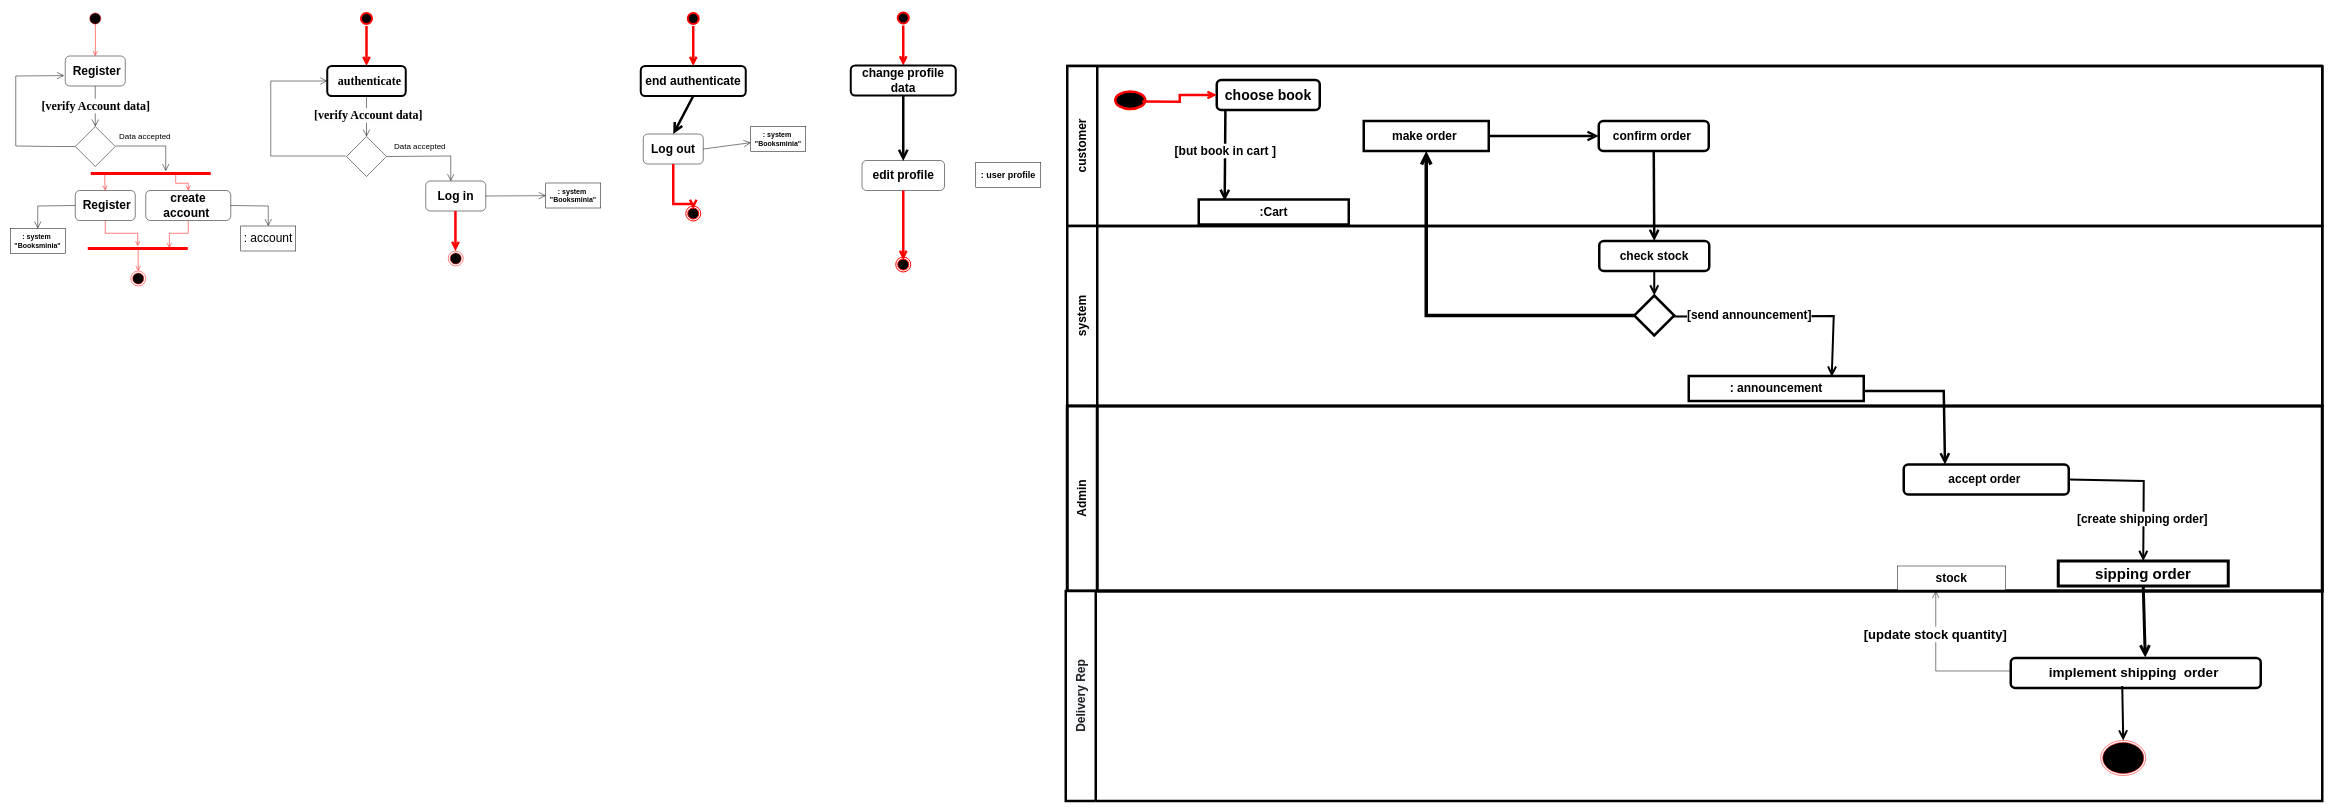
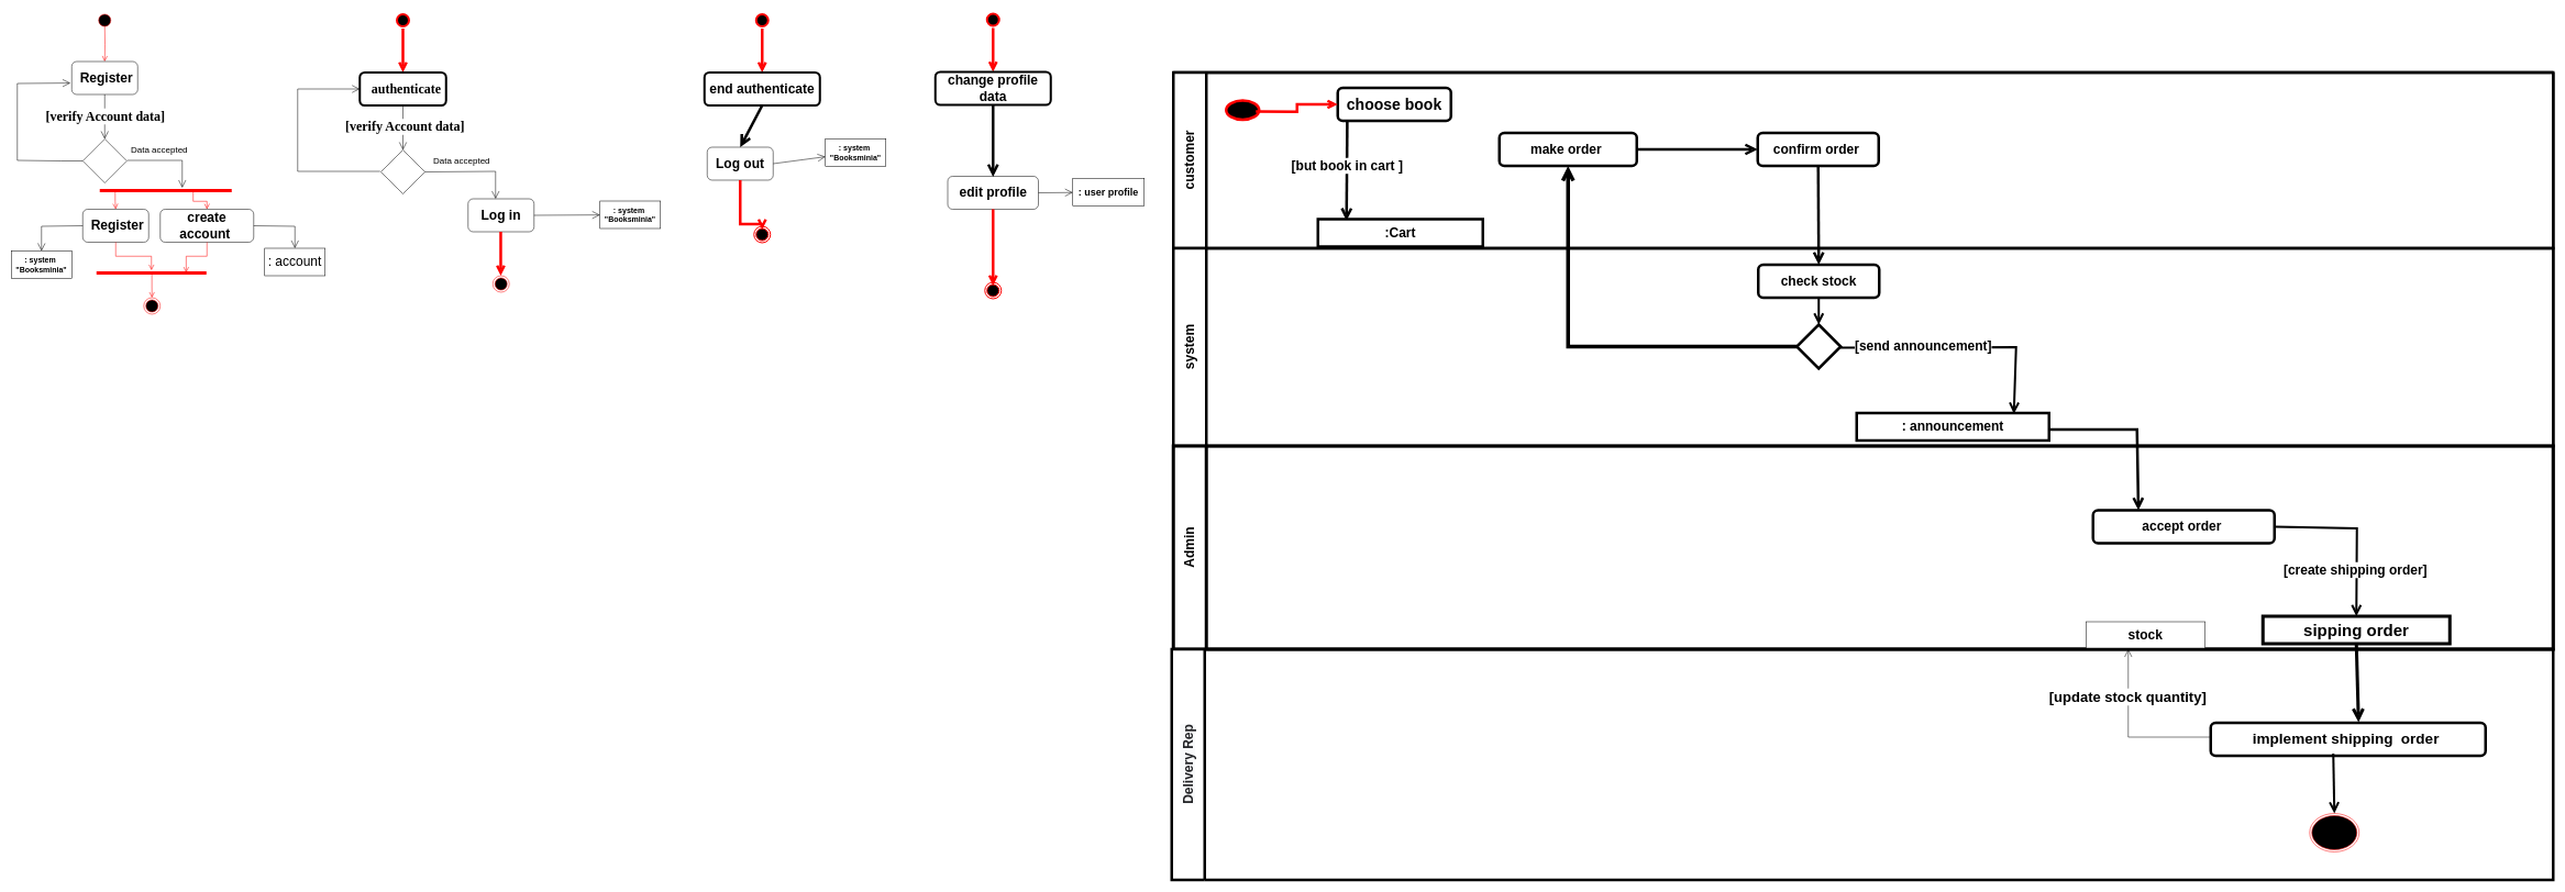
- <mxCell id="65" value="&lt;font style=&quot;font-size: 24px;&quot;&gt;&lt;b&gt;make order&amp;nbsp;&lt;/b&gt;&lt;/font&gt;" style="whiteSpace=wrap;html=1;strokeWidth=5;rounded=0;" vertex="1" parent="58"><mxGeometry x="593" y="110" width="250" height="60" as="geometry" /></mxCell>
+ <mxCell id="65" value="&lt;font style=&quot;font-size: 24px;&quot;&gt;&lt;b&gt;make order&amp;nbsp;&lt;/b&gt;&lt;/font&gt;" style="rounded=1;whiteSpace=wrap;html=1;strokeWidth=5;" vertex="1" parent="58"><mxGeometry x="593" y="110" width="250" height="60" as="geometry" /></mxCell>
+ <mxCell id="53" value="" style="endArrow=open;endFill=1;endSize=12;html=1;rounded=0;exitX=1;exitY=0.5;exitDx=0;exitDy=0;" edge="1" parent="1" source="51" target="52"><mxGeometry width="160" relative="1" as="geometry"><mxPoint x="1526" y="568" as="sourcePoint" /><mxPoint x="1737" y="504.59" as="targetPoint" /><Array as="points" /></mxGeometry></mxCell>
